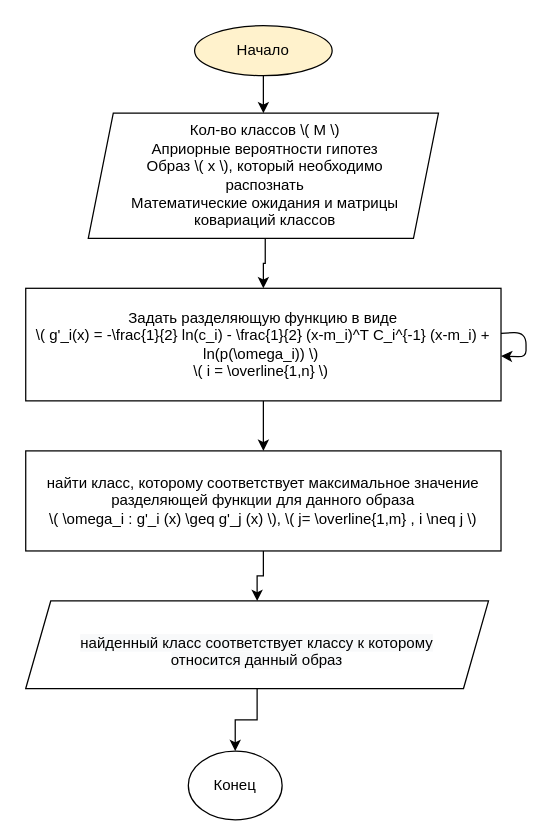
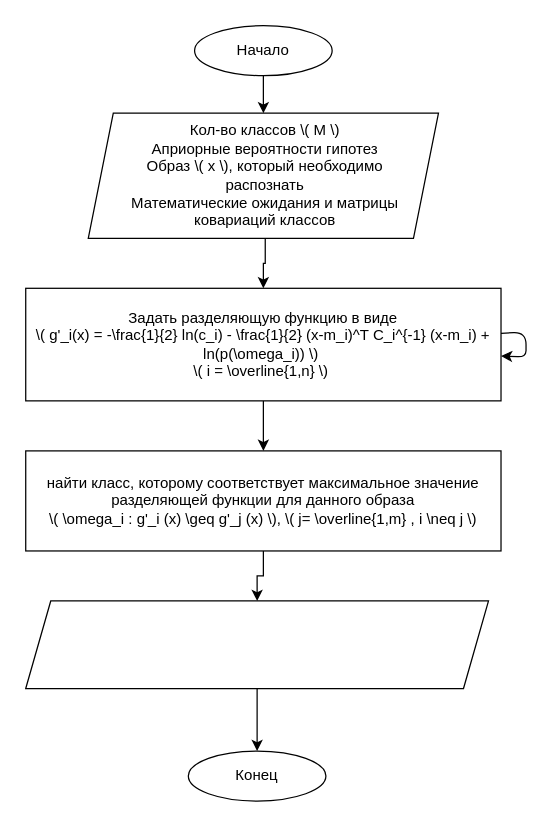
- <mxCell id="3" value="Начало" style="ellipse;whiteSpace=wrap;html=1;fillColor=#fff2cc;" parent="1" vertex="1"><mxGeometry x="155" y="20" width="110" height="40" as="geometry" /></mxCell>
+ <mxCell id="3" value="Начало" style="ellipse;whiteSpace=wrap;html=1;" parent="1" vertex="1"><mxGeometry x="155" y="20" width="110" height="40" as="geometry" /></mxCell>
- <mxCell id="15" value="&lt;span style=&quot;color: rgb(0 , 0 , 0) ; font-family: &amp;#34;helvetica&amp;#34; ; font-size: 12px ; font-style: normal ; font-weight: 400 ; letter-spacing: normal ; text-indent: 0px ; text-transform: none ; word-spacing: 0px ; background-color: rgb(248 , 249 , 250) ; display: inline ; float: none&quot;&gt;найденный класс соответствует классу к которому относится данный образ&lt;/span&gt;" style="text;whiteSpace=wrap;html=1;align=center;" parent="1" vertex="1"><mxGeometry x="40" y="500" width="330" height="50" as="geometry" /></mxCell>
- <mxCell id="14" value="Конец" style="ellipse;whiteSpace=wrap;html=1;" parent="1" vertex="1"><mxGeometry x="150" y="600" width="75" height="55" as="geometry" /></mxCell>
+ <mxCell id="14" value="Конец" style="ellipse;whiteSpace=wrap;html=1;" parent="1" vertex="1"><mxGeometry x="150" y="600" width="110" height="40" as="geometry" /></mxCell>
